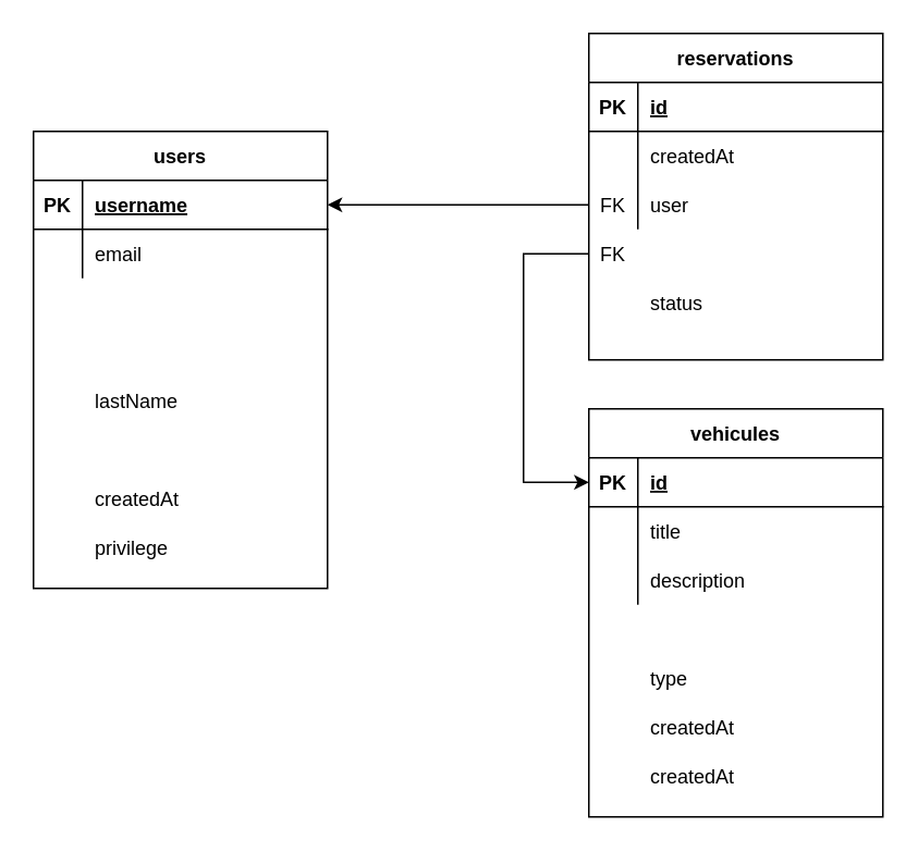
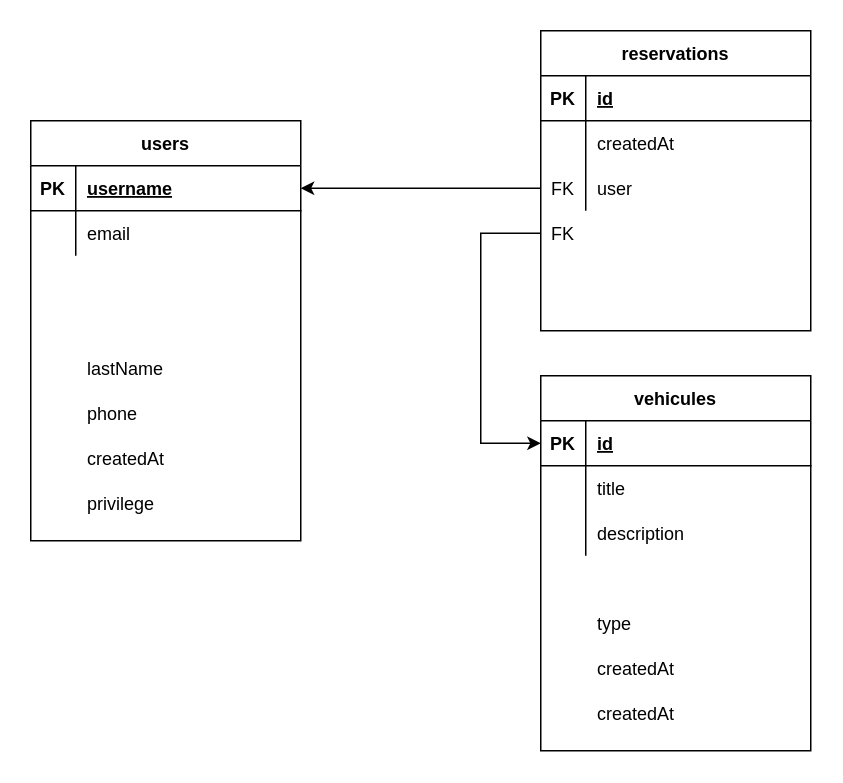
- <mxCell id="43" value="status" style="shape=partialRectangle;connectable=0;fillColor=none;top=0;left=0;bottom=0;right=0;align=left;spacingLeft=6;overflow=hidden;" parent="1" vertex="1"><mxGeometry x="390" y="170" width="150" height="30" as="geometry" /></mxCell>
+ <mxCell id="39" value="phone" style="shape=partialRectangle;connectable=0;fillColor=none;top=0;left=0;bottom=0;right=0;align=left;spacingLeft=6;overflow=hidden;" parent="1" vertex="1"><mxGeometry x="50" y="260" width="150" height="30" as="geometry" /></mxCell>
